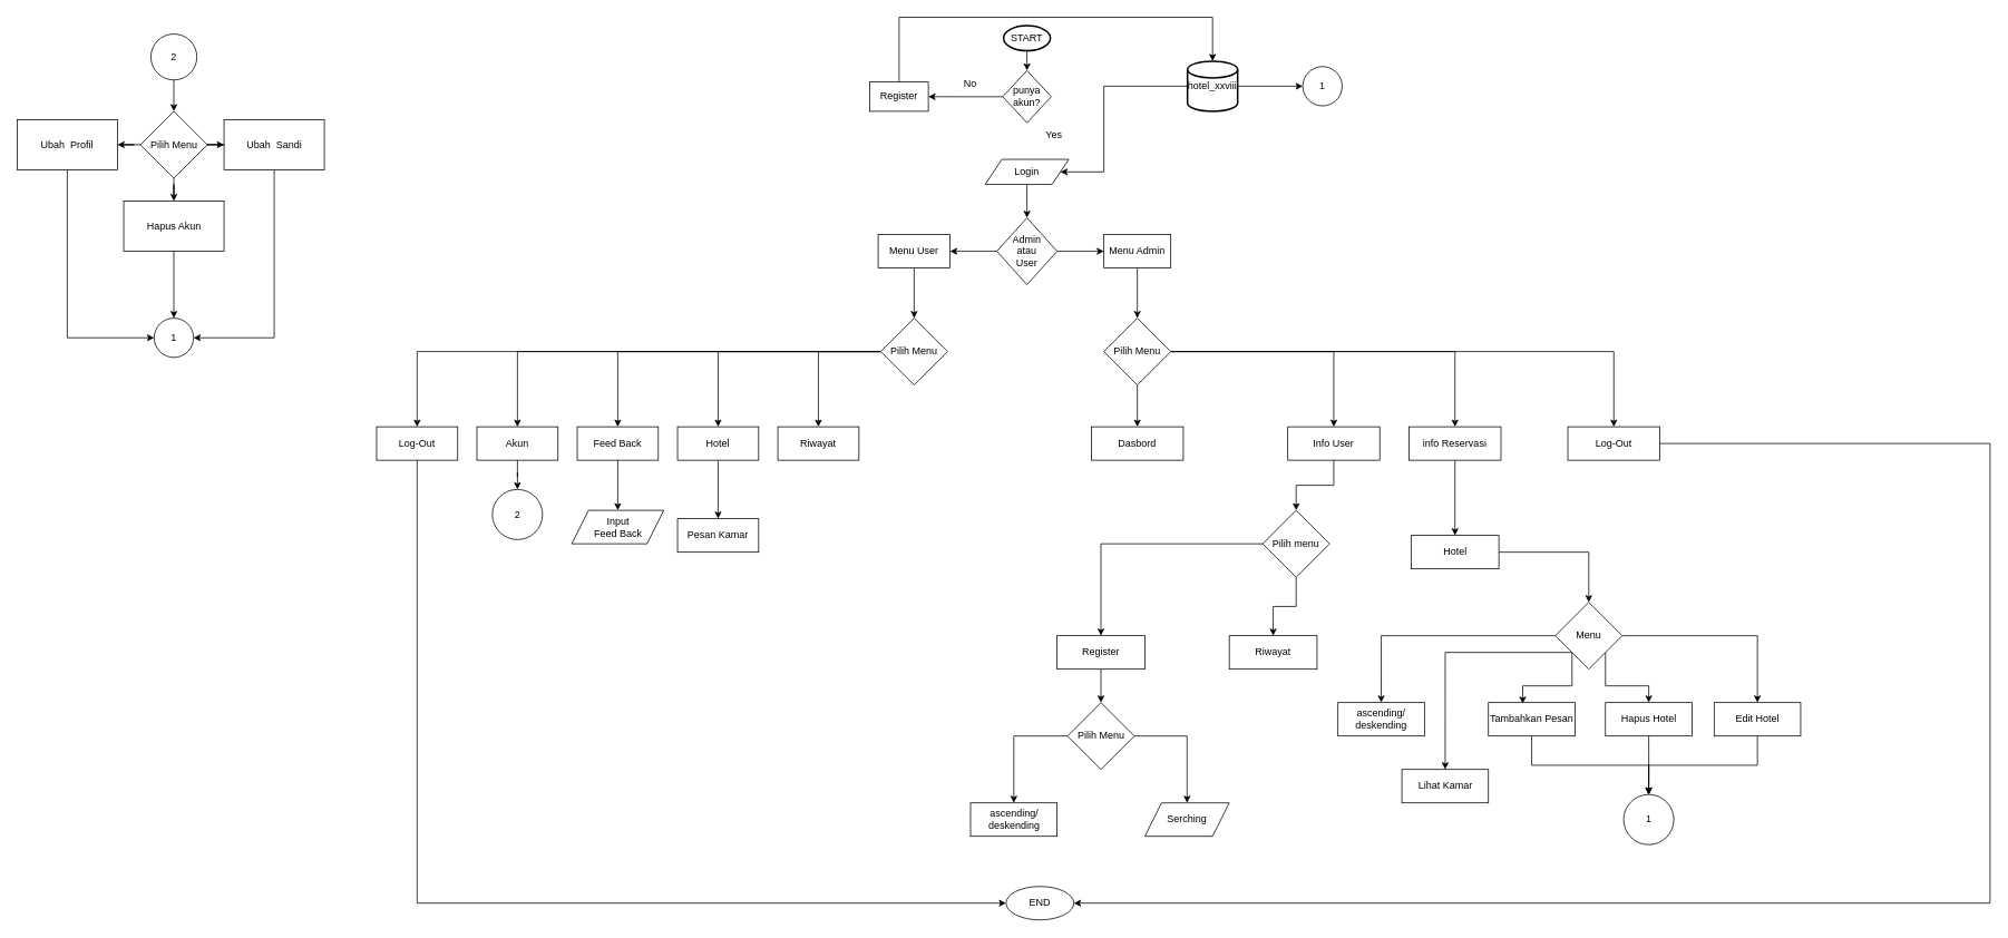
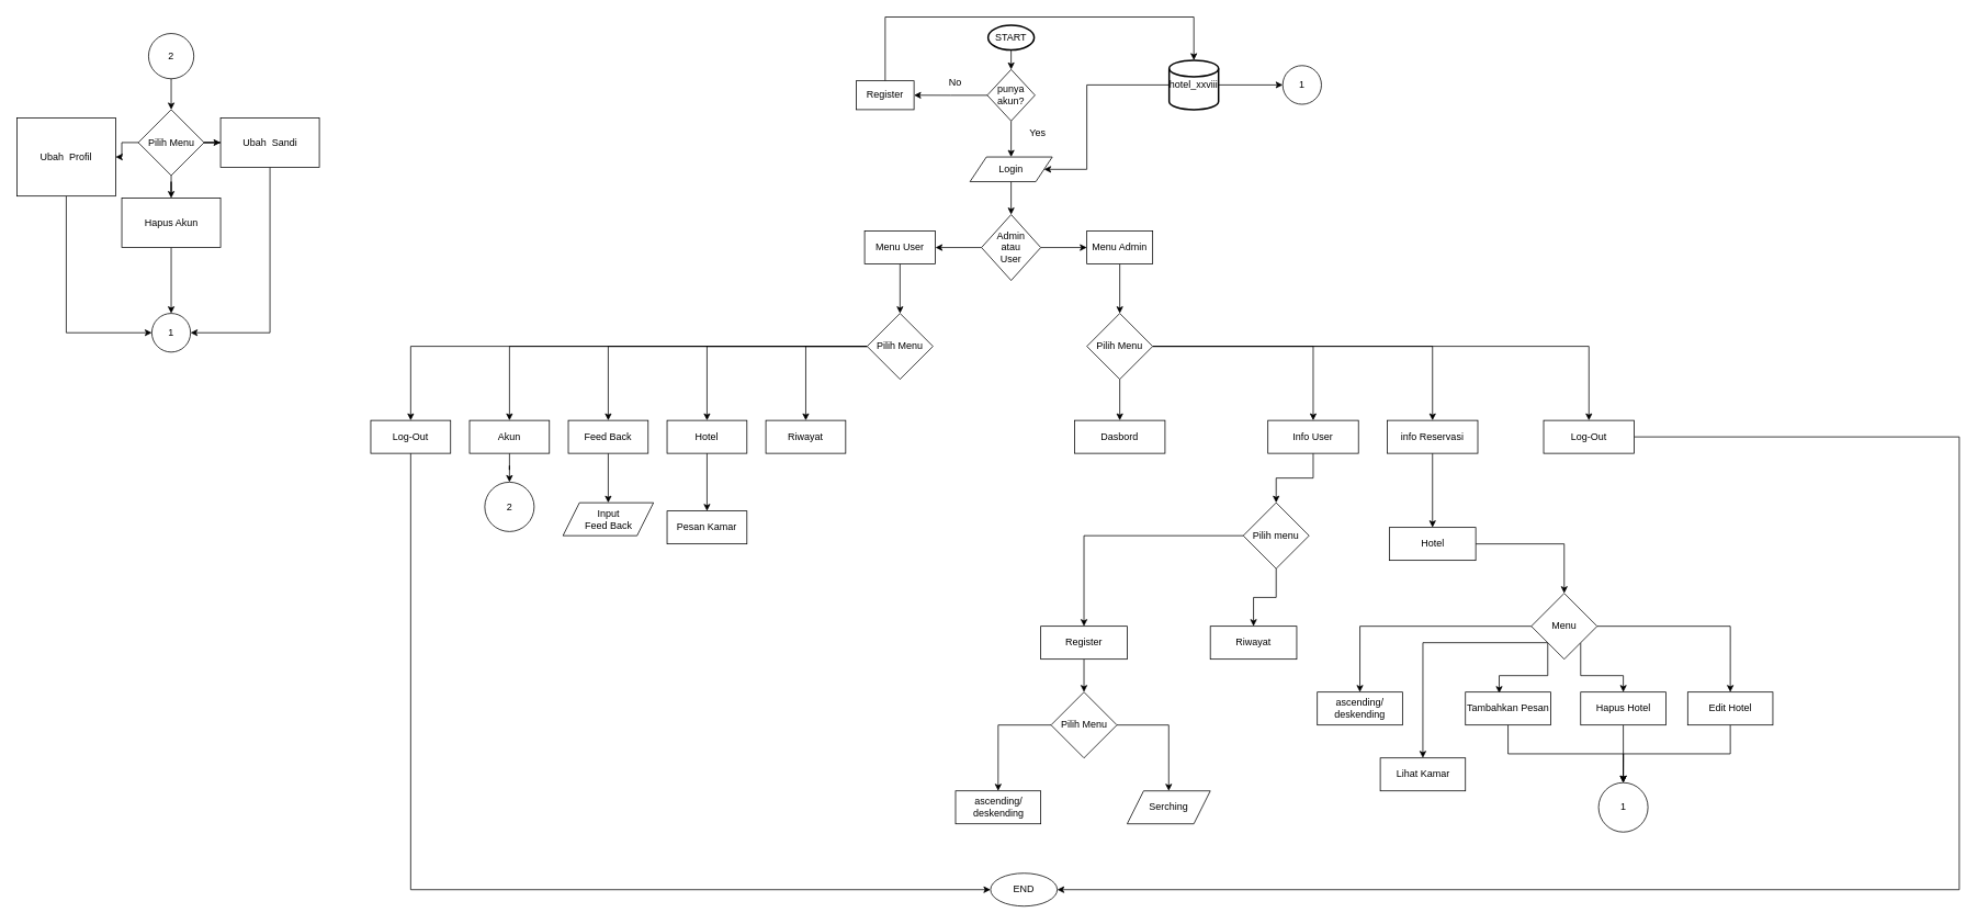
+ <mxCell id="5" style="edgeStyle=orthogonalEdgeStyle;rounded=0;orthogonalLoop=1;jettySize=auto;html=1;exitX=0.5;exitY=1;exitDx=0;exitDy=0;" parent="1" source="6" target="15" edge="1"><mxGeometry relative="1" as="geometry" /></mxCell>
- <mxCell id="94" value="Ubah&amp;nbsp; Profil" style="whiteSpace=wrap;html=1;" vertex="1" parent="1"><mxGeometry x="20" y="142.5" width="120" height="60" as="geometry" /></mxCell>
+ <mxCell id="94" value="Ubah&amp;nbsp; Profil" style="whiteSpace=wrap;html=1;" vertex="1" parent="1"><mxGeometry x="20" y="142.5" width="120" height="95" as="geometry" /></mxCell>
